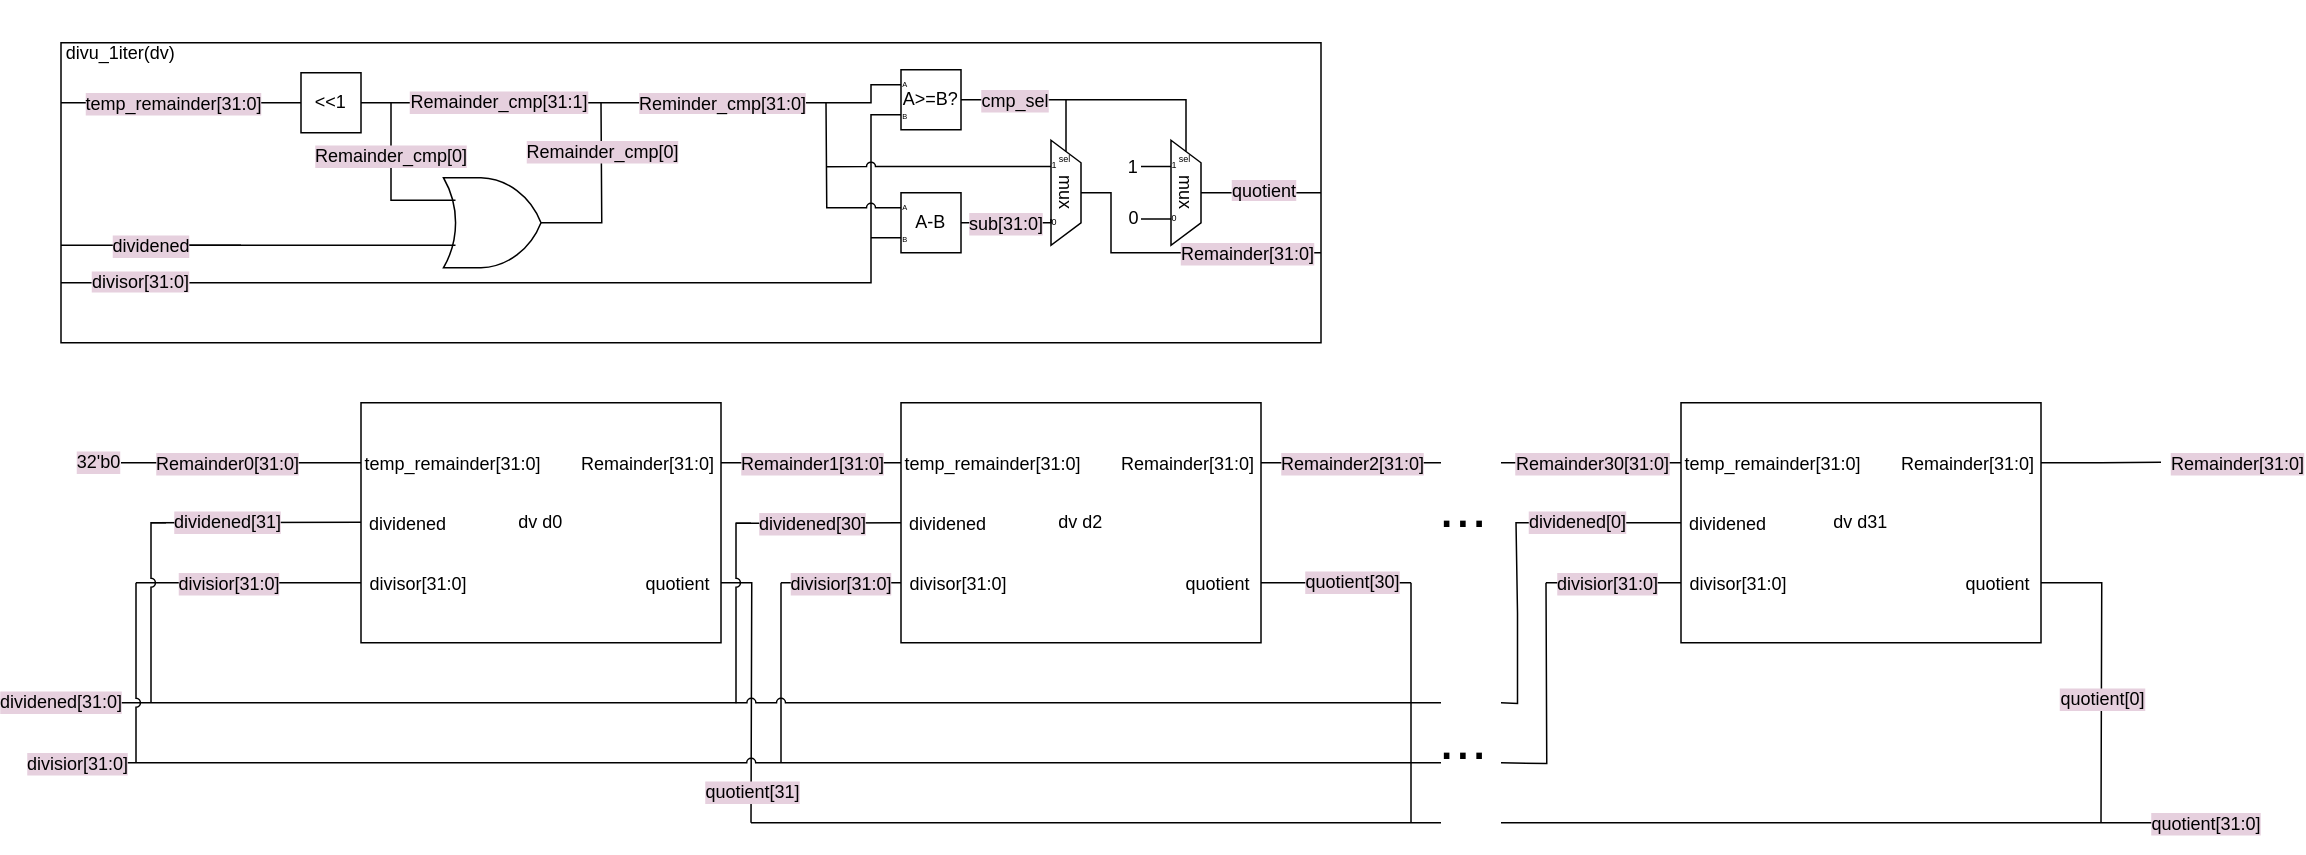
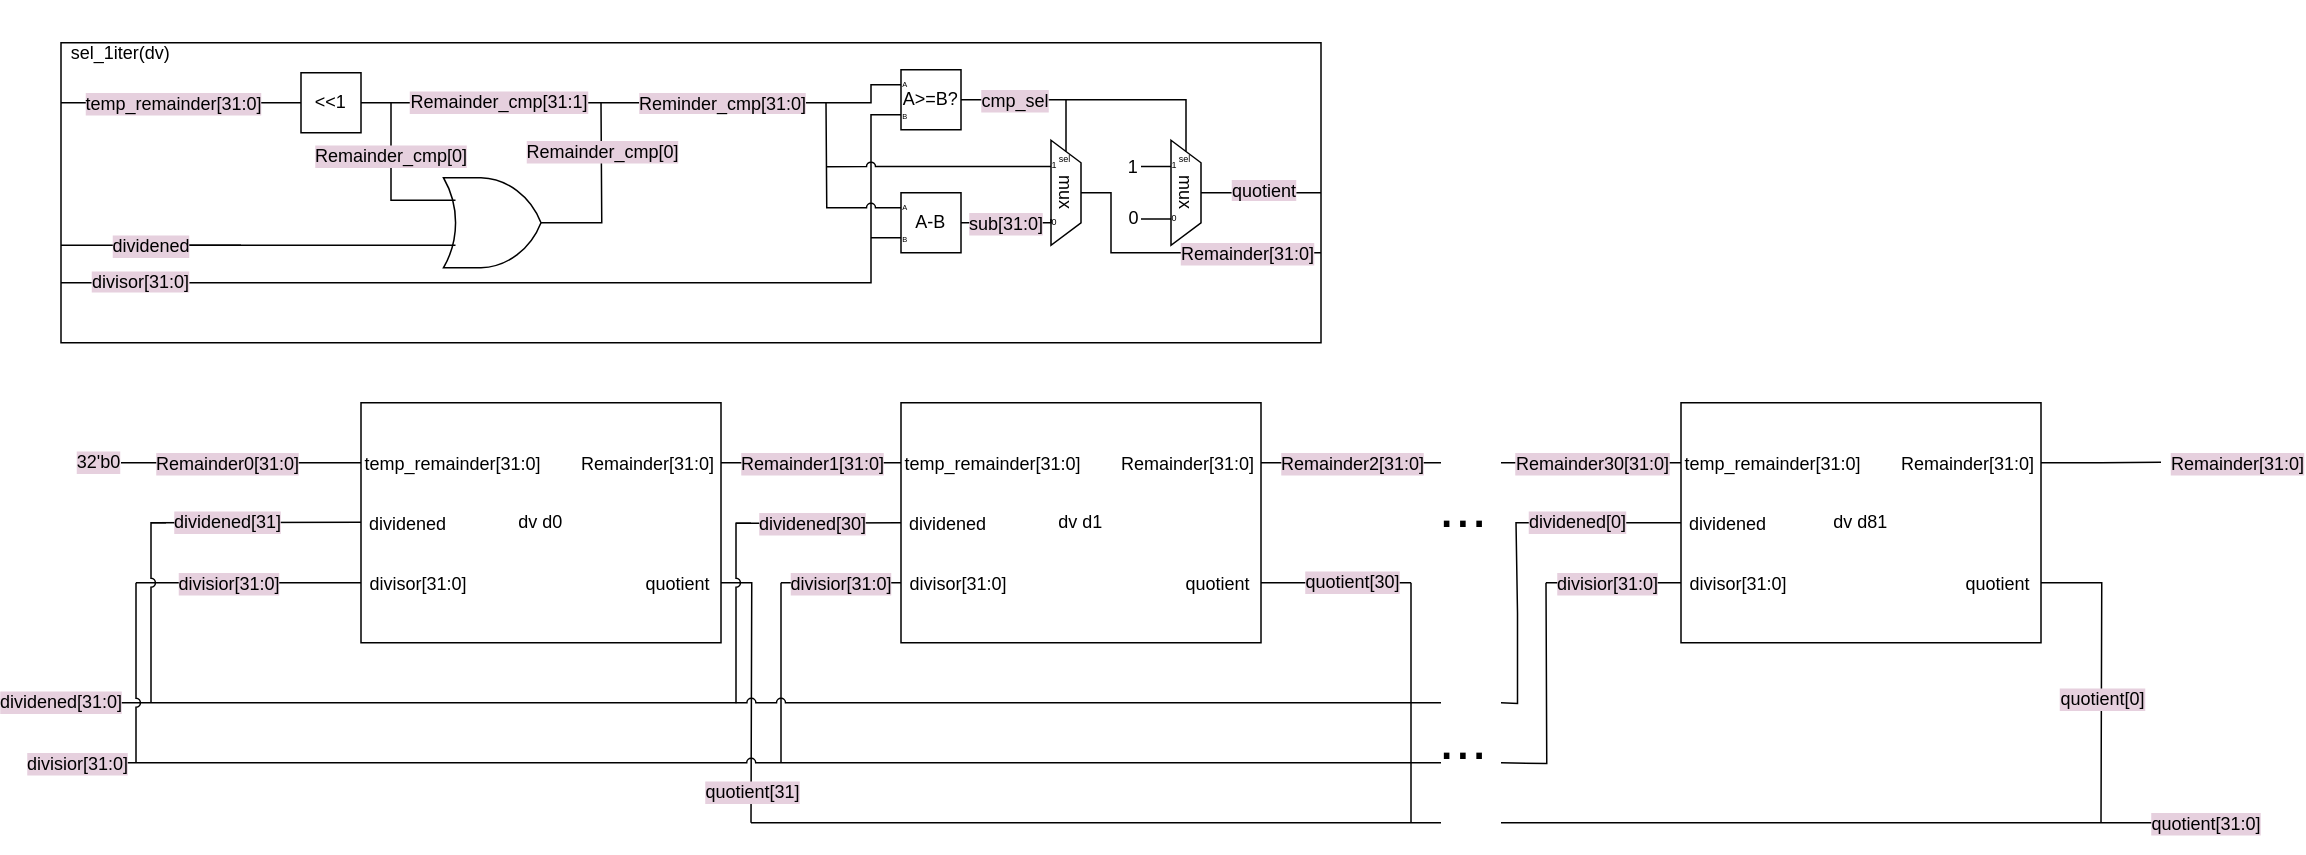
- <mxCell id="53" value="divu_1iter(dv)" style="text;html=1;strokeColor=none;fillColor=none;align=center;verticalAlign=middle;whiteSpace=wrap;rounded=0;fontSize=12;fontFamily=Helvetica;fontColor=default;" vertex="1" parent="1"><mxGeometry x="31" y="20" width="60" height="30" as="geometry" /></mxCell>
+ <mxCell id="53" value="sel_1iter(dv)" style="text;html=1;strokeColor=none;fillColor=none;align=center;verticalAlign=middle;whiteSpace=wrap;rounded=0;fontSize=12;fontFamily=Helvetica;fontColor=default;" vertex="1" parent="1"><mxGeometry x="31" y="20" width="60" height="30" as="geometry" /></mxCell>
- <mxCell id="76" value="dv d2" style="rounded=0;whiteSpace=wrap;html=1;strokeColor=default;fontFamily=Helvetica;fontSize=12;fontColor=default;fillColor=default;labelBackgroundColor=none;" vertex="1" parent="73"><mxGeometry width="240" height="160" as="geometry" /></mxCell>
+ <mxCell id="76" value="dv d1" style="rounded=0;whiteSpace=wrap;html=1;strokeColor=default;fontFamily=Helvetica;fontSize=12;fontColor=default;fillColor=default;labelBackgroundColor=none;" vertex="1" parent="73"><mxGeometry width="240" height="160" as="geometry" /></mxCell>
- <mxCell id="102" value="dv d31" style="rounded=0;whiteSpace=wrap;html=1;strokeColor=default;fontFamily=Helvetica;fontSize=12;fontColor=default;fillColor=default;labelBackgroundColor=none;" vertex="1" parent="95"><mxGeometry width="240" height="160" as="geometry" /></mxCell>
+ <mxCell id="102" value="dv d81" style="rounded=0;whiteSpace=wrap;html=1;strokeColor=default;fontFamily=Helvetica;fontSize=12;fontColor=default;fillColor=default;labelBackgroundColor=none;" vertex="1" parent="95"><mxGeometry width="240" height="160" as="geometry" /></mxCell>
